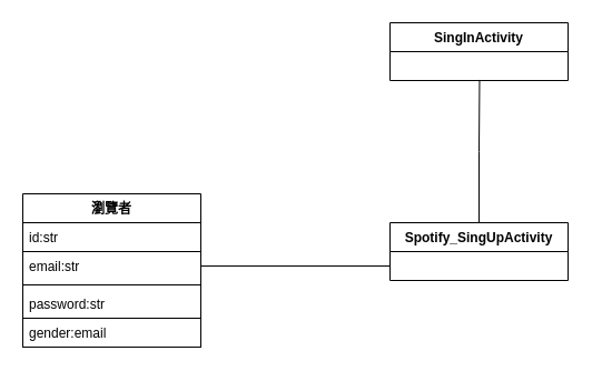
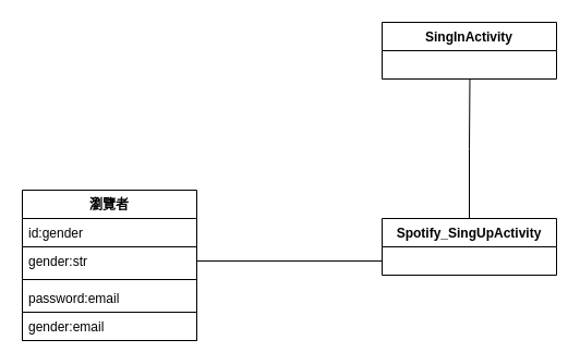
- <mxCell id="3" value="id:str" style="text;strokeColor=default;fillColor=none;align=left;verticalAlign=top;spacingLeft=4;spacingRight=4;overflow=hidden;rotatable=0;points=[[0,0.5],[1,0.5]];portConstraint=eastwest;" vertex="1" parent="2"><mxGeometry y="26" width="160" height="26" as="geometry" /></mxCell>
+ <mxCell id="3" value="id:gender" style="text;strokeColor=default;fillColor=none;align=left;verticalAlign=top;spacingLeft=4;spacingRight=4;overflow=hidden;rotatable=0;points=[[0,0.5],[1,0.5]];portConstraint=eastwest;" vertex="1" parent="2"><mxGeometry y="26" width="160" height="26" as="geometry" /></mxCell>
- <mxCell id="4" value="email:str" style="text;strokeColor=none;fillColor=none;align=left;verticalAlign=top;spacingLeft=4;spacingRight=4;overflow=hidden;rotatable=0;points=[[0,0.5],[1,0.5]];portConstraint=eastwest;" vertex="1" parent="2"><mxGeometry y="52" width="160" height="26" as="geometry" /></mxCell>
+ <mxCell id="4" value="gender:str" style="text;strokeColor=none;fillColor=none;align=left;verticalAlign=top;spacingLeft=4;spacingRight=4;overflow=hidden;rotatable=0;points=[[0,0.5],[1,0.5]];portConstraint=eastwest;" vertex="1" parent="2"><mxGeometry y="52" width="160" height="26" as="geometry" /></mxCell>
- <mxCell id="6" value="password:str" style="text;strokeColor=none;fillColor=none;align=left;verticalAlign=top;spacingLeft=4;spacingRight=4;overflow=hidden;rotatable=0;points=[[0,0.5],[1,0.5]];portConstraint=eastwest;" vertex="1" parent="2"><mxGeometry y="86" width="160" height="26" as="geometry" /></mxCell>
+ <mxCell id="6" value="password:email" style="text;strokeColor=none;fillColor=none;align=left;verticalAlign=top;spacingLeft=4;spacingRight=4;overflow=hidden;rotatable=0;points=[[0,0.5],[1,0.5]];portConstraint=eastwest;" vertex="1" parent="2"><mxGeometry y="86" width="160" height="26" as="geometry" /></mxCell>
